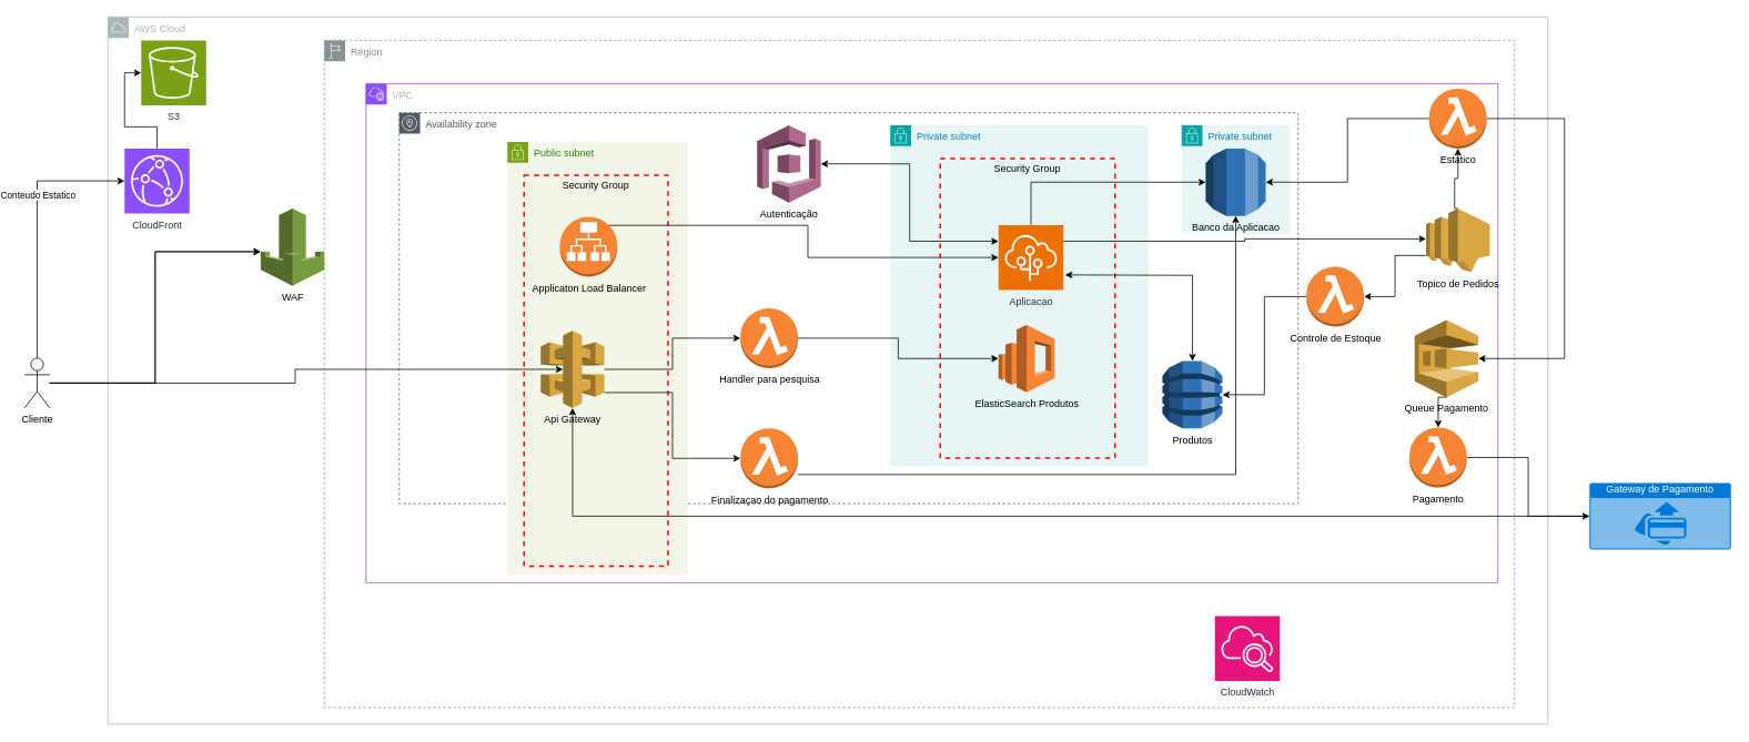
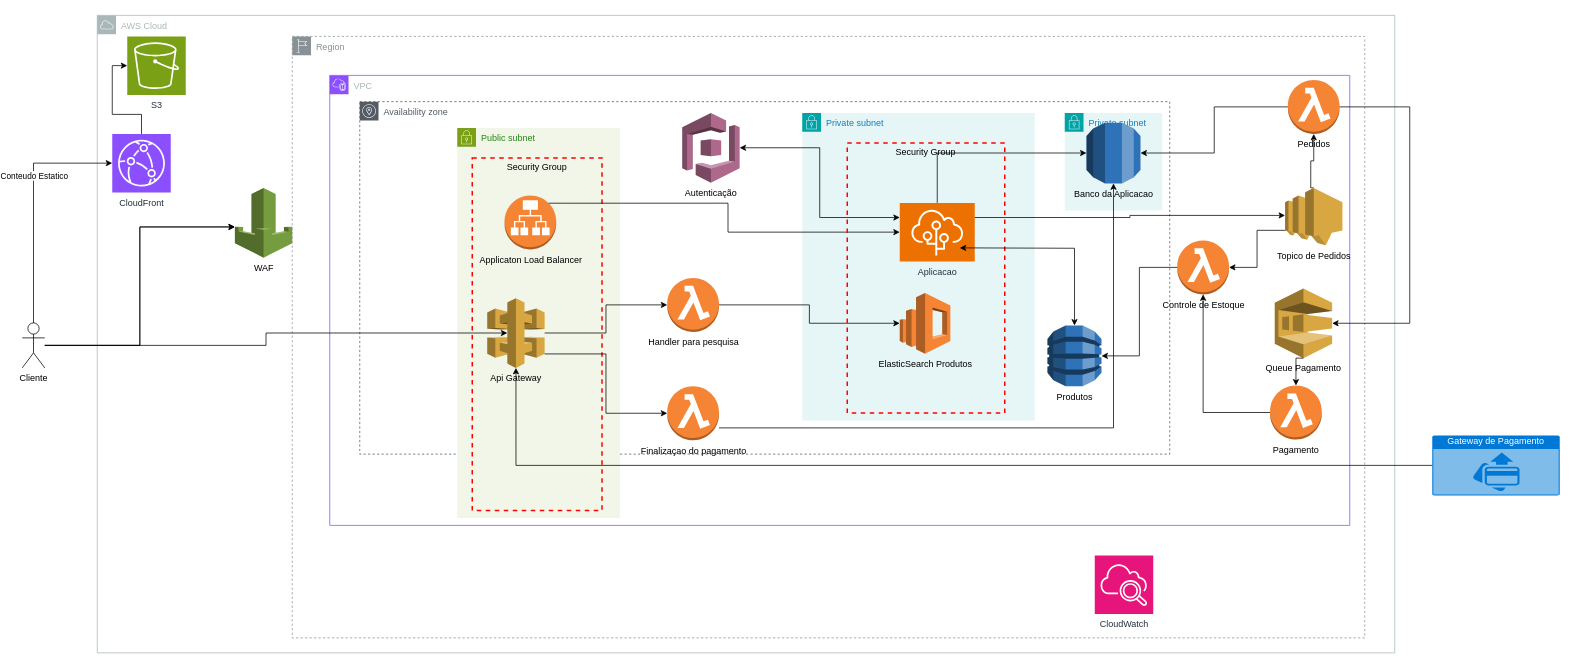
- <mxCell id="39" value="Estatico&lt;br&gt;" style="outlineConnect=0;dashed=0;verticalLabelPosition=bottom;verticalAlign=top;align=center;html=1;shape=mxgraph.aws3.lambda_function;fillColor=#F58534;gradientColor=none;" vertex="1" parent="1"><mxGeometry x="1707.5" y="106" width="69" height="72" as="geometry" /></mxCell>
+ <mxCell id="39" value="Pedidos&lt;br&gt;" style="outlineConnect=0;dashed=0;verticalLabelPosition=bottom;verticalAlign=top;align=center;html=1;shape=mxgraph.aws3.lambda_function;fillColor=#F58534;gradientColor=none;" vertex="1" parent="1"><mxGeometry x="1707.5" y="106" width="69" height="72" as="geometry" /></mxCell>
- <mxCell id="27" value="Banco da Aplicacao" style="outlineConnect=0;dashed=0;verticalLabelPosition=bottom;verticalAlign=top;align=center;html=1;shape=mxgraph.aws3.rds;fillColor=#2E73B8;gradientColor=none;" vertex="1" parent="26"><mxGeometry x="29" y="28" width="72" height="81" as="geometry" /></mxCell>
+ <mxCell id="27" value="Banco da Aplicacao" style="outlineConnect=0;dashed=0;verticalLabelPosition=bottom;verticalAlign=top;align=center;html=1;shape=mxgraph.aws3.rds;fillColor=#2E73B8;gradientColor=none;" vertex="1" parent="26"><mxGeometry x="29" y="13" width="72" height="81" as="geometry" /></mxCell>
- <mxCell id="23" value="Aplicacao" style="sketch=0;points=[[0,0,0],[0.25,0,0],[0.5,0,0],[0.75,0,0],[1,0,0],[0,1,0],[0.25,1,0],[0.5,1,0],[0.75,1,0],[1,1,0],[0,0.25,0],[0,0.5,0],[0,0.75,0],[1,0.25,0],[1,0.5,0],[1,0.75,0]];outlineConnect=0;fontColor=#232F3E;fillColor=#ED7100;strokeColor=#ffffff;dashed=0;verticalLabelPosition=bottom;verticalAlign=top;align=center;html=1;fontSize=12;fontStyle=0;aspect=fixed;shape=mxgraph.aws4.resourceIcon;resIcon=mxgraph.aws4.elastic_beanstalk;" vertex="1" parent="22"><mxGeometry x="70" y="80" width="78" height="78" as="geometry" /></mxCell>
+ <mxCell id="23" value="Aplicacao" style="sketch=0;points=[[0,0,0],[0.25,0,0],[0.5,0,0],[0.75,0,0],[1,0,0],[0,1,0],[0.25,1,0],[0.5,1,0],[0.75,1,0],[1,1,0],[0,0.25,0],[0,0.5,0],[0,0.75,0],[1,0.25,0],[1,0.5,0],[1,0.75,0]];outlineConnect=0;fontColor=#232F3E;fillColor=#ED7100;strokeColor=#ffffff;dashed=0;verticalLabelPosition=bottom;verticalAlign=top;align=center;html=1;fontSize=12;fontStyle=0;aspect=fixed;shape=mxgraph.aws4.resourceIcon;resIcon=mxgraph.aws4.elastic_beanstalk;" vertex="1" parent="22"><mxGeometry x="70" y="80" width="100" height="78" as="geometry" /></mxCell>
- <mxCell id="37" style="edgeStyle=orthogonalEdgeStyle;rounded=0;orthogonalLoop=1;jettySize=auto;html=1;entryX=0;entryY=0.5;entryDx=0;entryDy=0;entryPerimeter=0;" edge="1" parent="1" source="20" target="36"><mxGeometry relative="1" as="geometry" /></mxCell>
+ <mxCell id="37" style="edgeStyle=orthogonalEdgeStyle;rounded=0;orthogonalLoop=1;jettySize=auto;html=1;" edge="1" parent="1" source="20" target="46"><mxGeometry relative="1" as="geometry" /></mxCell>
